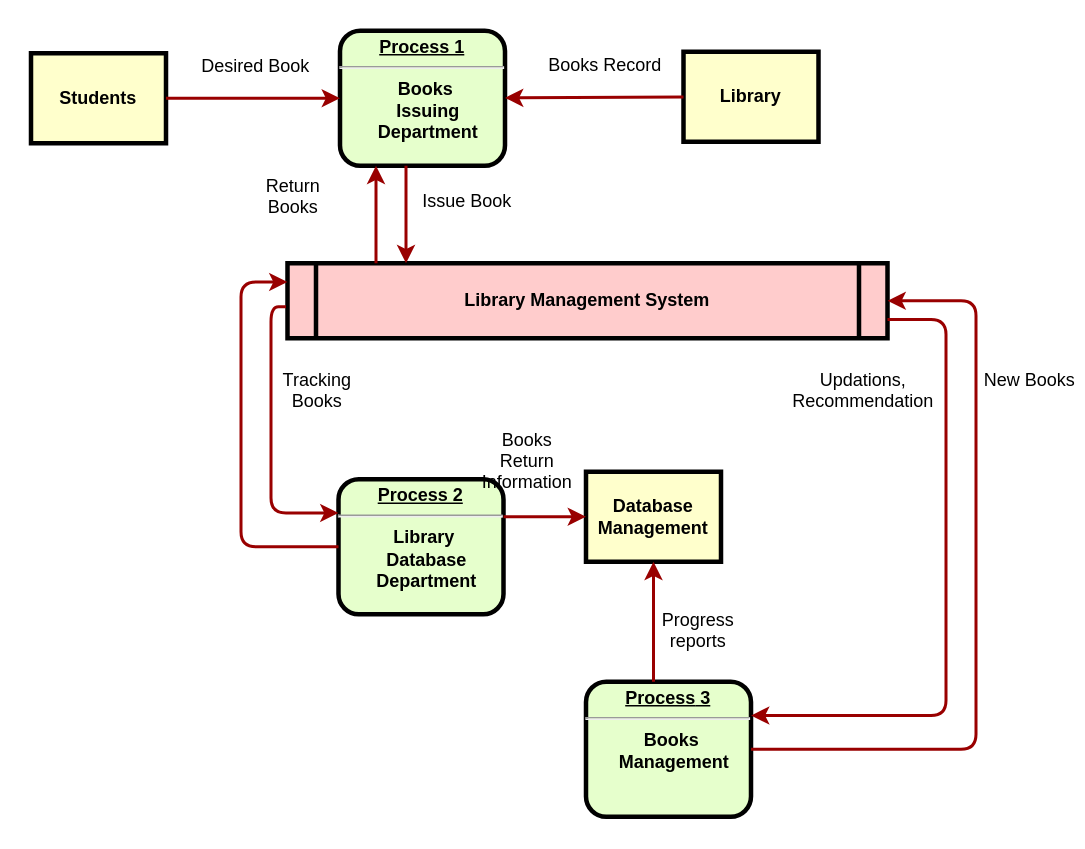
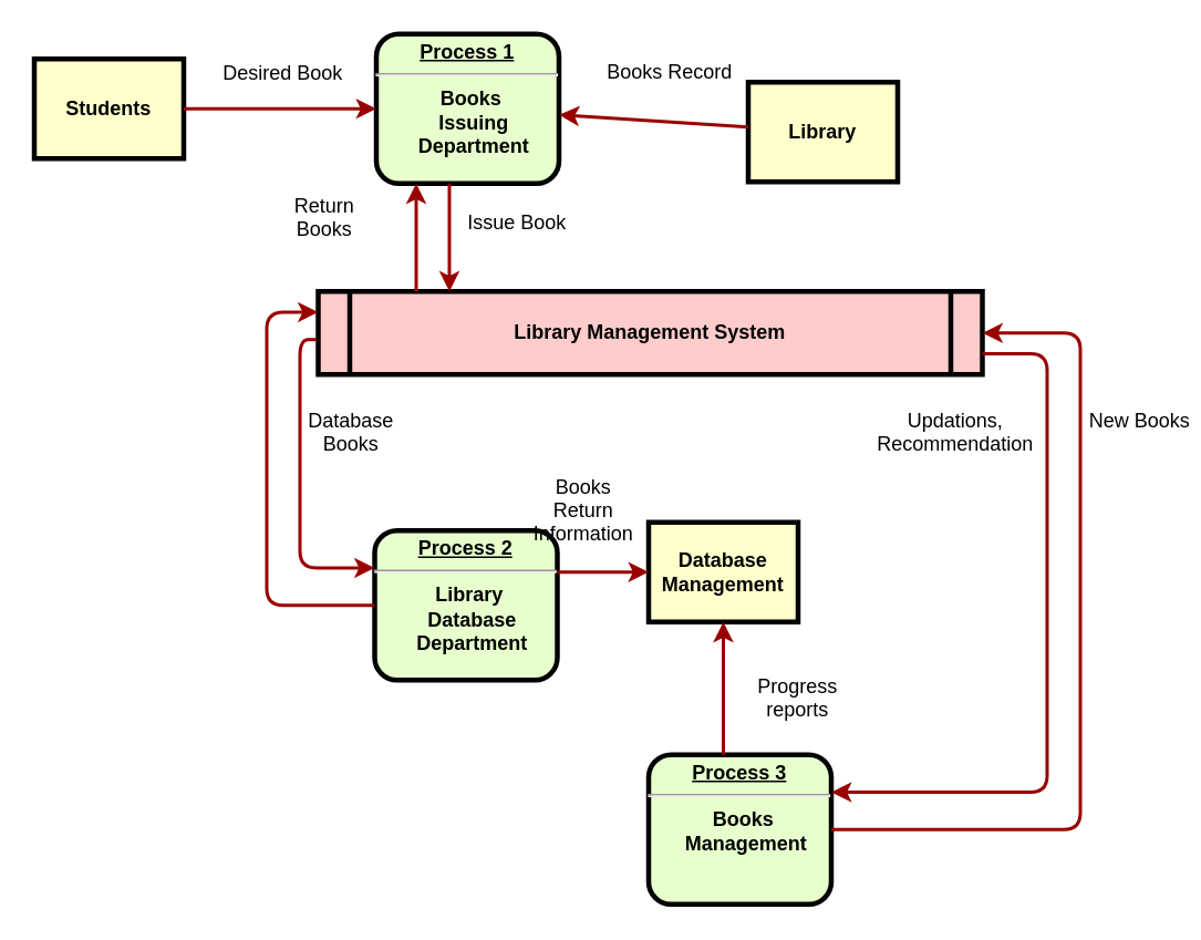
- <mxCell id="3" value="Library" style="whiteSpace=wrap;align=center;verticalAlign=middle;fontStyle=1;strokeWidth=3;fillColor=#FFFFCC" parent="1" vertex="1"><mxGeometry x="455" y="34" width="90" height="60" as="geometry" /></mxCell>
+ <mxCell id="3" value="Library" style="whiteSpace=wrap;align=center;verticalAlign=middle;fontStyle=1;strokeWidth=3;fillColor=#FFFFCC" parent="1" vertex="1"><mxGeometry x="450" y="49" width="90" height="60" as="geometry" /></mxCell>
- <mxCell id="19" value="Tracking &#10;Books" style="text;spacingTop=-5;align=center" parent="1" vertex="1"><mxGeometry x="196" y="244" width="30" height="20" as="geometry" /></mxCell>
+ <mxCell id="19" value="Database &#10;Books" style="text;spacingTop=-5;align=center" parent="1" vertex="1"><mxGeometry x="196" y="244" width="30" height="20" as="geometry" /></mxCell>
- <mxCell id="21" value="Progress&#10;reports" style="text;spacingTop=-5;align=center" parent="1" vertex="1"><mxGeometry x="450" y="404" width="30" height="20" as="geometry" /></mxCell>
+ <mxCell id="21" value="Progress&#10;reports" style="text;spacingTop=-5;align=center" parent="1" vertex="1"><mxGeometry x="465" y="404" width="30" height="20" as="geometry" /></mxCell>
